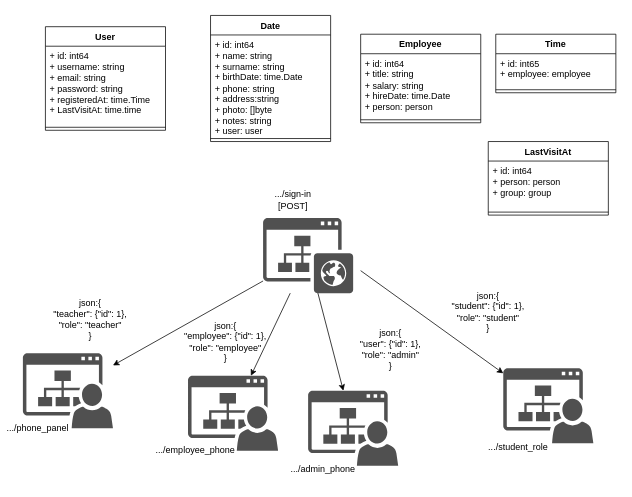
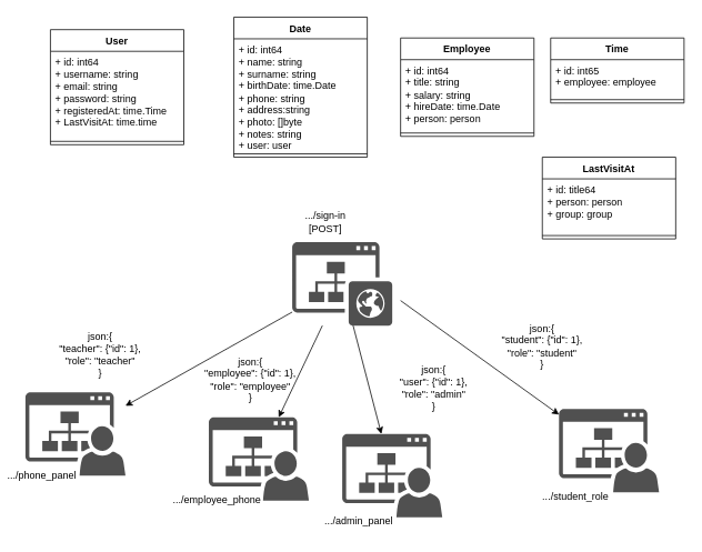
- <mxCell id="15" value="+ id: int64&lt;div&gt;+ person: person&lt;/div&gt;&lt;div&gt;+ group: group&lt;/div&gt;" style="text;strokeColor=none;fillColor=none;align=left;verticalAlign=top;spacingLeft=4;spacingRight=4;overflow=hidden;rotatable=0;points=[[0,0.5],[1,0.5]];portConstraint=eastwest;whiteSpace=wrap;html=1;" vertex="1" parent="14"><mxGeometry y="26" width="160" height="64" as="geometry" /></mxCell>
+ <mxCell id="15" value="+ id: title64&lt;div&gt;+ person: person&lt;/div&gt;&lt;div&gt;+ group: group&lt;/div&gt;" style="text;strokeColor=none;fillColor=none;align=left;verticalAlign=top;spacingLeft=4;spacingRight=4;overflow=hidden;rotatable=0;points=[[0,0.5],[1,0.5]];portConstraint=eastwest;whiteSpace=wrap;html=1;" vertex="1" parent="14"><mxGeometry y="26" width="160" height="64" as="geometry" /></mxCell>
- <mxCell id="29" value=".../admin_phone" style="text;html=1;align=center;verticalAlign=middle;whiteSpace=wrap;rounded=0;" vertex="1" parent="1"><mxGeometry x="400" y="610" width="60" height="30" as="geometry" /></mxCell>
+ <mxCell id="29" value=".../admin_panel" style="text;html=1;align=center;verticalAlign=middle;whiteSpace=wrap;rounded=0;" vertex="1" parent="1"><mxGeometry x="400" y="610" width="60" height="30" as="geometry" /></mxCell>
